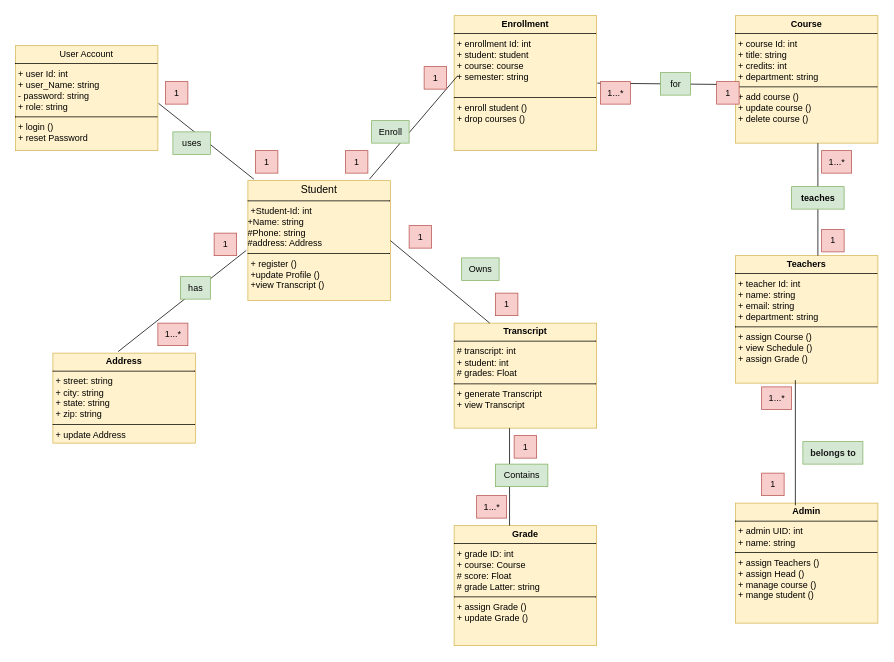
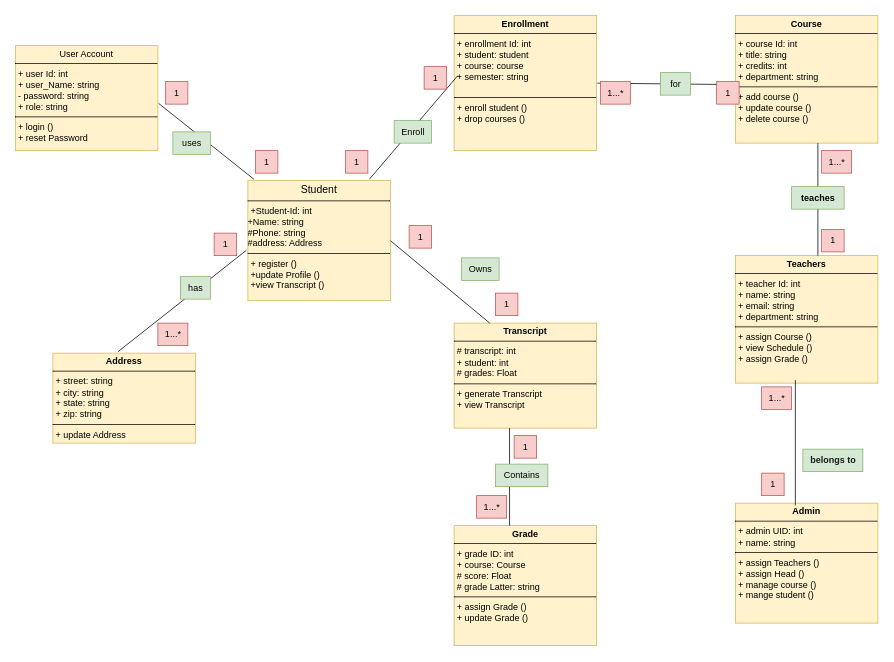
- <mxCell id="19" value="Enroll" style="text;html=1;align=center;verticalAlign=middle;resizable=0;points=[];autosize=1;strokeColor=#82b366;fillColor=#d5e8d4;" parent="1" vertex="1"><mxGeometry x="495" y="160" width="50" height="30" as="geometry" /></mxCell>
+ <mxCell id="19" value="Enroll" style="text;html=1;align=center;verticalAlign=middle;resizable=0;points=[];autosize=1;strokeColor=#82b366;fillColor=#d5e8d4;" parent="1" vertex="1"><mxGeometry x="525" y="160" width="50" height="30" as="geometry" /></mxCell>
- <mxCell id="24" value="&lt;span&gt;&lt;font style=&quot;color: rgb(26, 26, 26);&quot;&gt;&lt;b style=&quot;&quot;&gt;belongs to&lt;/b&gt;&lt;/font&gt;&lt;/span&gt;" style="text;html=1;align=center;verticalAlign=middle;resizable=0;points=[];autosize=1;fillColor=#d5e8d4;strokeColor=#82b366;" parent="1" vertex="1"><mxGeometry x="1070" y="588" width="80" height="30" as="geometry" /></mxCell>
+ <mxCell id="24" value="&lt;span&gt;&lt;font style=&quot;color: rgb(26, 26, 26);&quot;&gt;&lt;b style=&quot;&quot;&gt;belongs to&lt;/b&gt;&lt;/font&gt;&lt;/span&gt;" style="text;html=1;align=center;verticalAlign=middle;resizable=0;points=[];autosize=1;fillColor=#d5e8d4;strokeColor=#82b366;" parent="1" vertex="1"><mxGeometry x="1070" y="598" width="80" height="30" as="geometry" /></mxCell>
